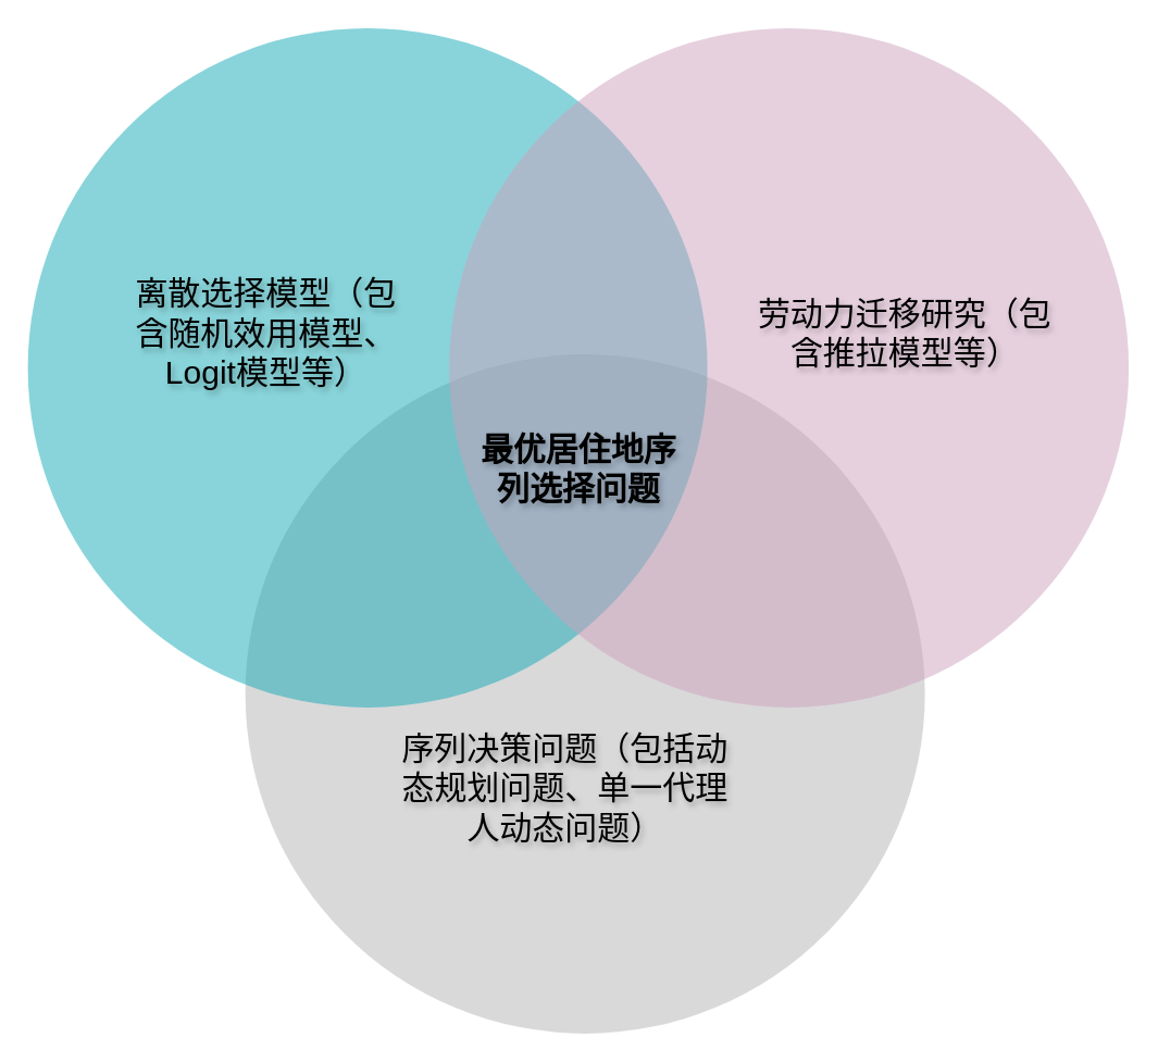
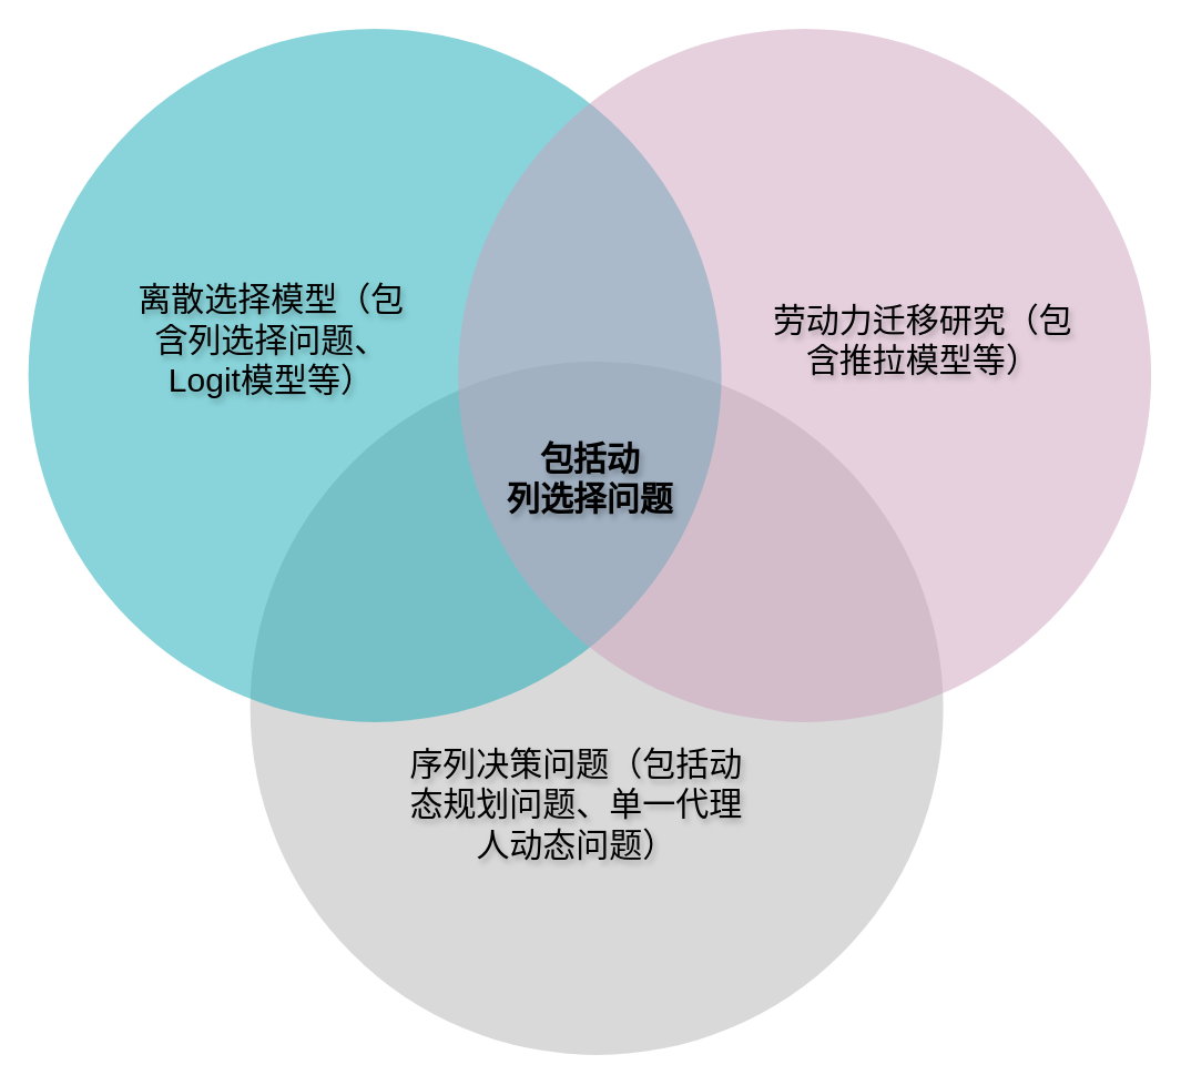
- <mxCell id="5" value="离散选择模型（包&lt;div&gt;含&lt;span style=&quot;&quot;&gt;随机效用模型、&lt;/span&gt;&lt;/div&gt;&lt;div&gt;&lt;span style=&quot;&quot;&gt;Logit模&lt;/span&gt;&lt;span style=&quot;&quot;&gt;型等）&lt;/span&gt;&lt;/div&gt;" style="text;fontSize=24;align=center;verticalAlign=middle;html=1;fontColor=#000000;fontStyle=0;strokeWidth=1;labelBackgroundColor=none;labelBorderColor=none;textShadow=1;" parent="1" vertex="1"><mxGeometry x="100" y="210" width="190" height="70" as="geometry" /></mxCell>
+ <mxCell id="5" value="离散选择模型（包&lt;div&gt;含&lt;span style=&quot;&quot;&gt;列选择问题、&lt;/span&gt;&lt;/div&gt;&lt;div&gt;&lt;span style=&quot;&quot;&gt;Logit模&lt;/span&gt;&lt;span style=&quot;&quot;&gt;型等）&lt;/span&gt;&lt;/div&gt;" style="text;fontSize=24;align=center;verticalAlign=middle;html=1;fontColor=#000000;fontStyle=0;strokeWidth=1;labelBackgroundColor=none;labelBorderColor=none;textShadow=1;" parent="1" vertex="1"><mxGeometry x="100" y="210" width="190" height="70" as="geometry" /></mxCell>
- <mxCell id="8" value="最优居住地序&lt;div&gt;列&lt;span style=&quot;background-color: transparent; color: light-dark(rgb(0, 0, 0), rgb(237, 237, 237));&quot;&gt;选择问题&lt;/span&gt;&lt;/div&gt;" style="text;align=center;html=1;fontColor=#000000;fontSize=24;fontStyle=1;textShadow=1;" parent="1" vertex="1"><mxGeometry x="360" y="310" width="130" height="50" as="geometry" /></mxCell>
+ <mxCell id="8" value="包括动&lt;div&gt;列&lt;span style=&quot;background-color: transparent; color: light-dark(rgb(0, 0, 0), rgb(237, 237, 237));&quot;&gt;选择问题&lt;/span&gt;&lt;/div&gt;" style="text;align=center;html=1;fontColor=#000000;fontSize=24;fontStyle=1;textShadow=1;" parent="1" vertex="1"><mxGeometry x="360" y="310" width="130" height="50" as="geometry" /></mxCell>
